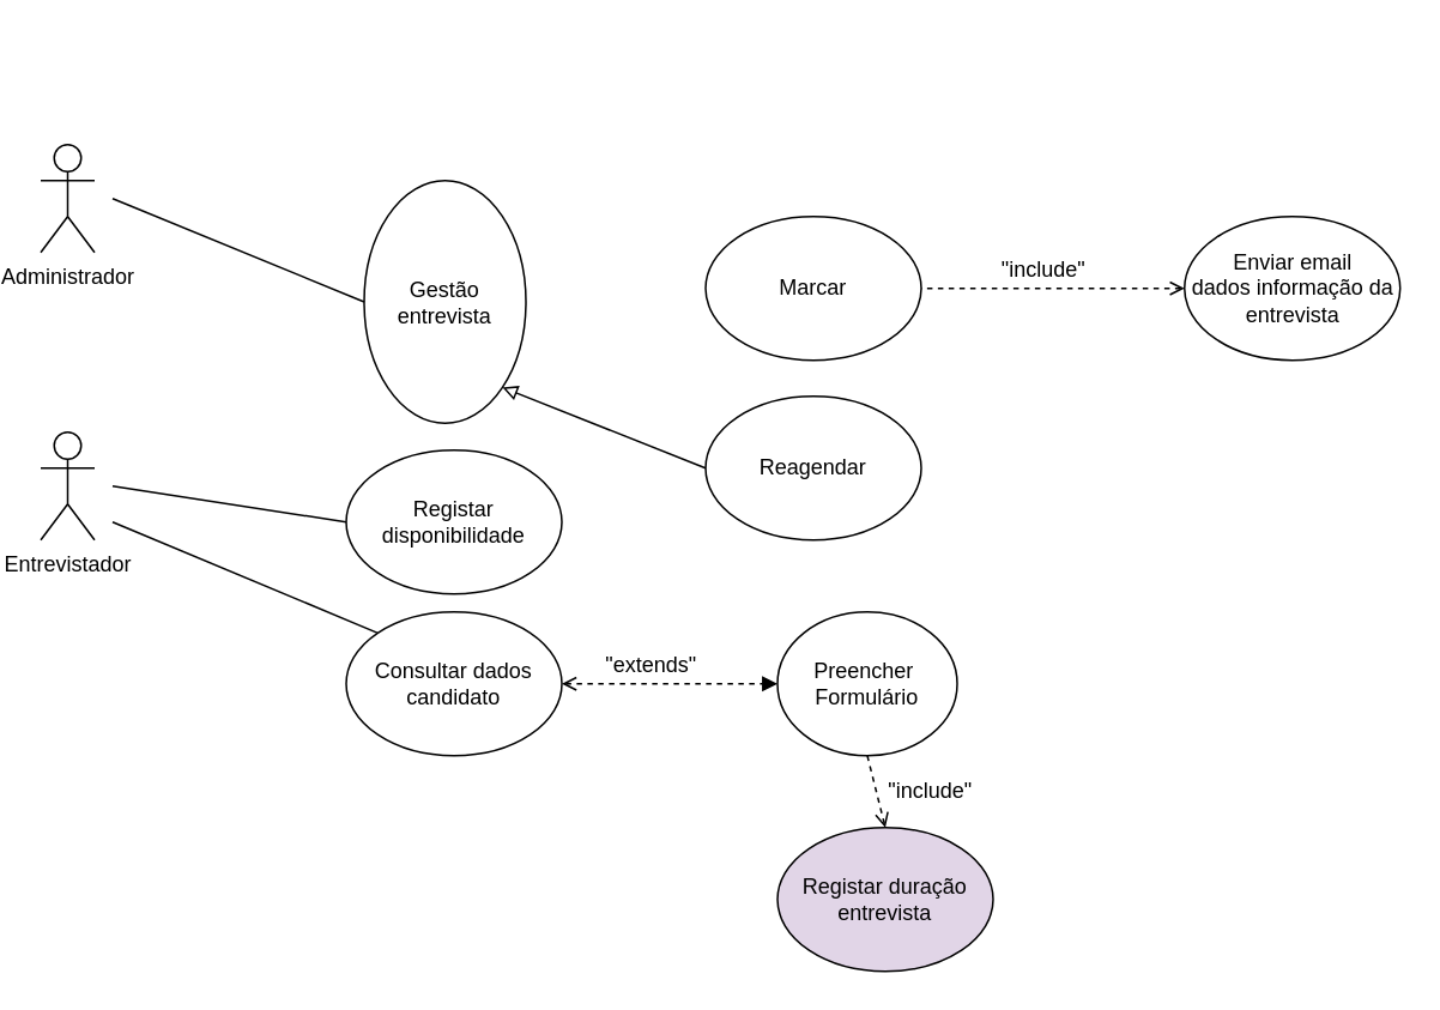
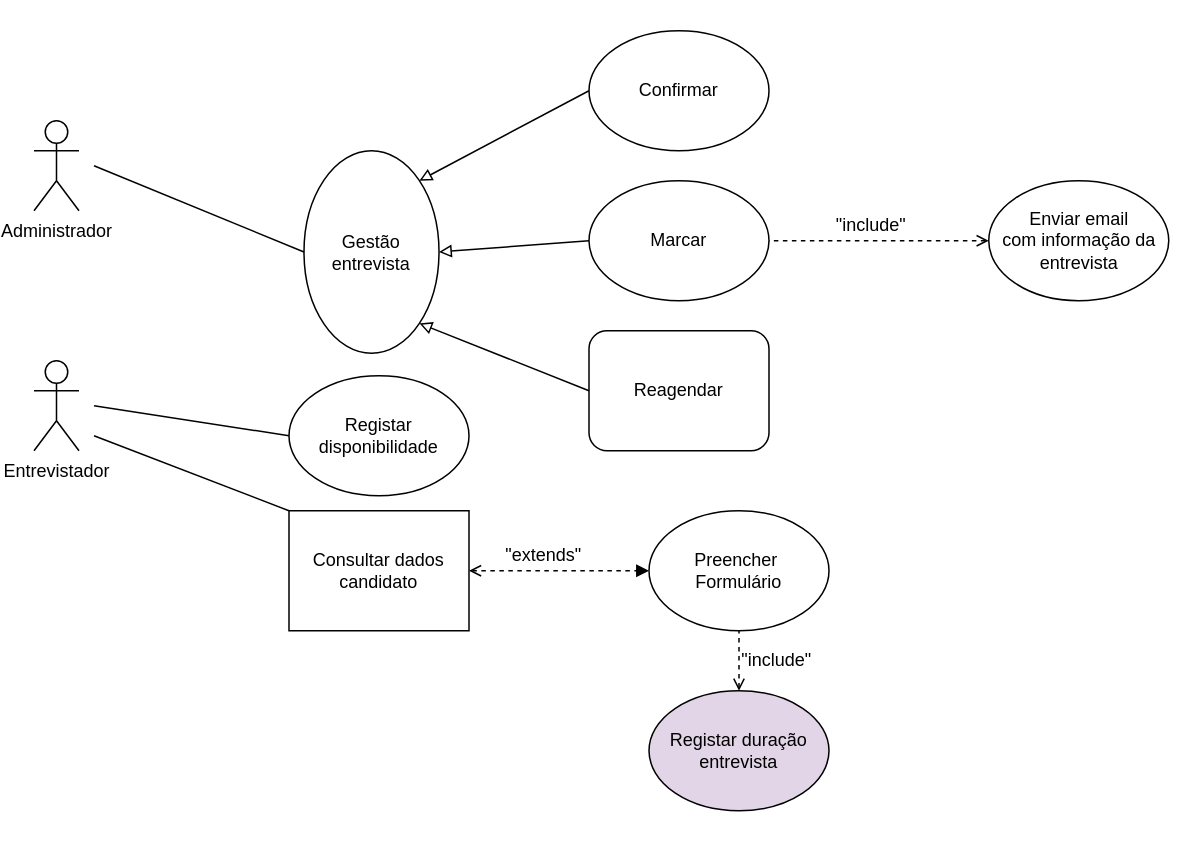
+ <mxCell id="23" value="Confirmar" style="ellipse;whiteSpace=wrap;html=1;" vertex="1" parent="1"><mxGeometry x="390" y="20" width="120" height="80" as="geometry" /></mxCell>
+ <mxCell id="24" value="" style="endArrow=none;html=1;exitX=1;exitY=0;exitDx=0;exitDy=0;entryX=0;entryY=0.5;entryDx=0;entryDy=0;startArrow=block;startFill=0;" edge="1" parent="1" source="3" target="23"><mxGeometry width="50" height="50" relative="1" as="geometry"><mxPoint x="320" y="110" as="sourcePoint" /><mxPoint x="370" y="60" as="targetPoint" /></mxGeometry></mxCell>
- <mxCell id="16" value="Enviar email &lt;br&gt;dados&amp;nbsp;informação da&lt;br&gt;entrevista" style="ellipse;whiteSpace=wrap;html=1;" vertex="1" parent="1"><mxGeometry x="656.5" y="120" width="120" height="80" as="geometry" /></mxCell>
+ <mxCell id="16" value="Enviar email &lt;br&gt;com&amp;nbsp;informação da&lt;br&gt;entrevista" style="ellipse;whiteSpace=wrap;html=1;" vertex="1" parent="1"><mxGeometry x="656.5" y="120" width="120" height="80" as="geometry" /></mxCell>
+ <mxCell id="21" value="" style="endArrow=none;html=1;exitX=1;exitY=0.5;exitDx=0;exitDy=0;entryX=0;entryY=0.5;entryDx=0;entryDy=0;startArrow=block;startFill=0;" edge="1" parent="1" source="3" target="19"><mxGeometry width="50" height="50" relative="1" as="geometry"><mxPoint x="350" y="160" as="sourcePoint" /><mxPoint x="400" y="110" as="targetPoint" /></mxGeometry></mxCell>
- <mxCell id="20" value="Reagendar" style="ellipse;whiteSpace=wrap;html=1;" vertex="1" parent="1"><mxGeometry x="390" y="220" width="120" height="80" as="geometry" /></mxCell>
+ <mxCell id="20" value="Reagendar" style="whiteSpace=wrap;html=1;rounded=1;" vertex="1" parent="1"><mxGeometry x="390" y="220" width="120" height="80" as="geometry" /></mxCell>
- <mxCell id="8" value="Consultar dados&lt;br&gt;candidato" style="ellipse;whiteSpace=wrap;html=1;" vertex="1" parent="1"><mxGeometry x="190" y="340" width="120" height="80" as="geometry" /></mxCell>
+ <mxCell id="8" value="Consultar dados&lt;br&gt;candidato" style="whiteSpace=wrap;html=1;rounded=0;" vertex="1" parent="1"><mxGeometry x="190" y="340" width="120" height="80" as="geometry" /></mxCell>
- <mxCell id="11" value="Preencher&amp;nbsp;&lt;br&gt;Formulário" style="ellipse;whiteSpace=wrap;html=1;" vertex="1" parent="1"><mxGeometry x="430" y="340" width="100" height="80" as="geometry" /></mxCell>
+ <mxCell id="11" value="Preencher&amp;nbsp;&lt;br&gt;Formulário" style="ellipse;whiteSpace=wrap;html=1;" vertex="1" parent="1"><mxGeometry x="430" y="340" width="120" height="80" as="geometry" /></mxCell>
